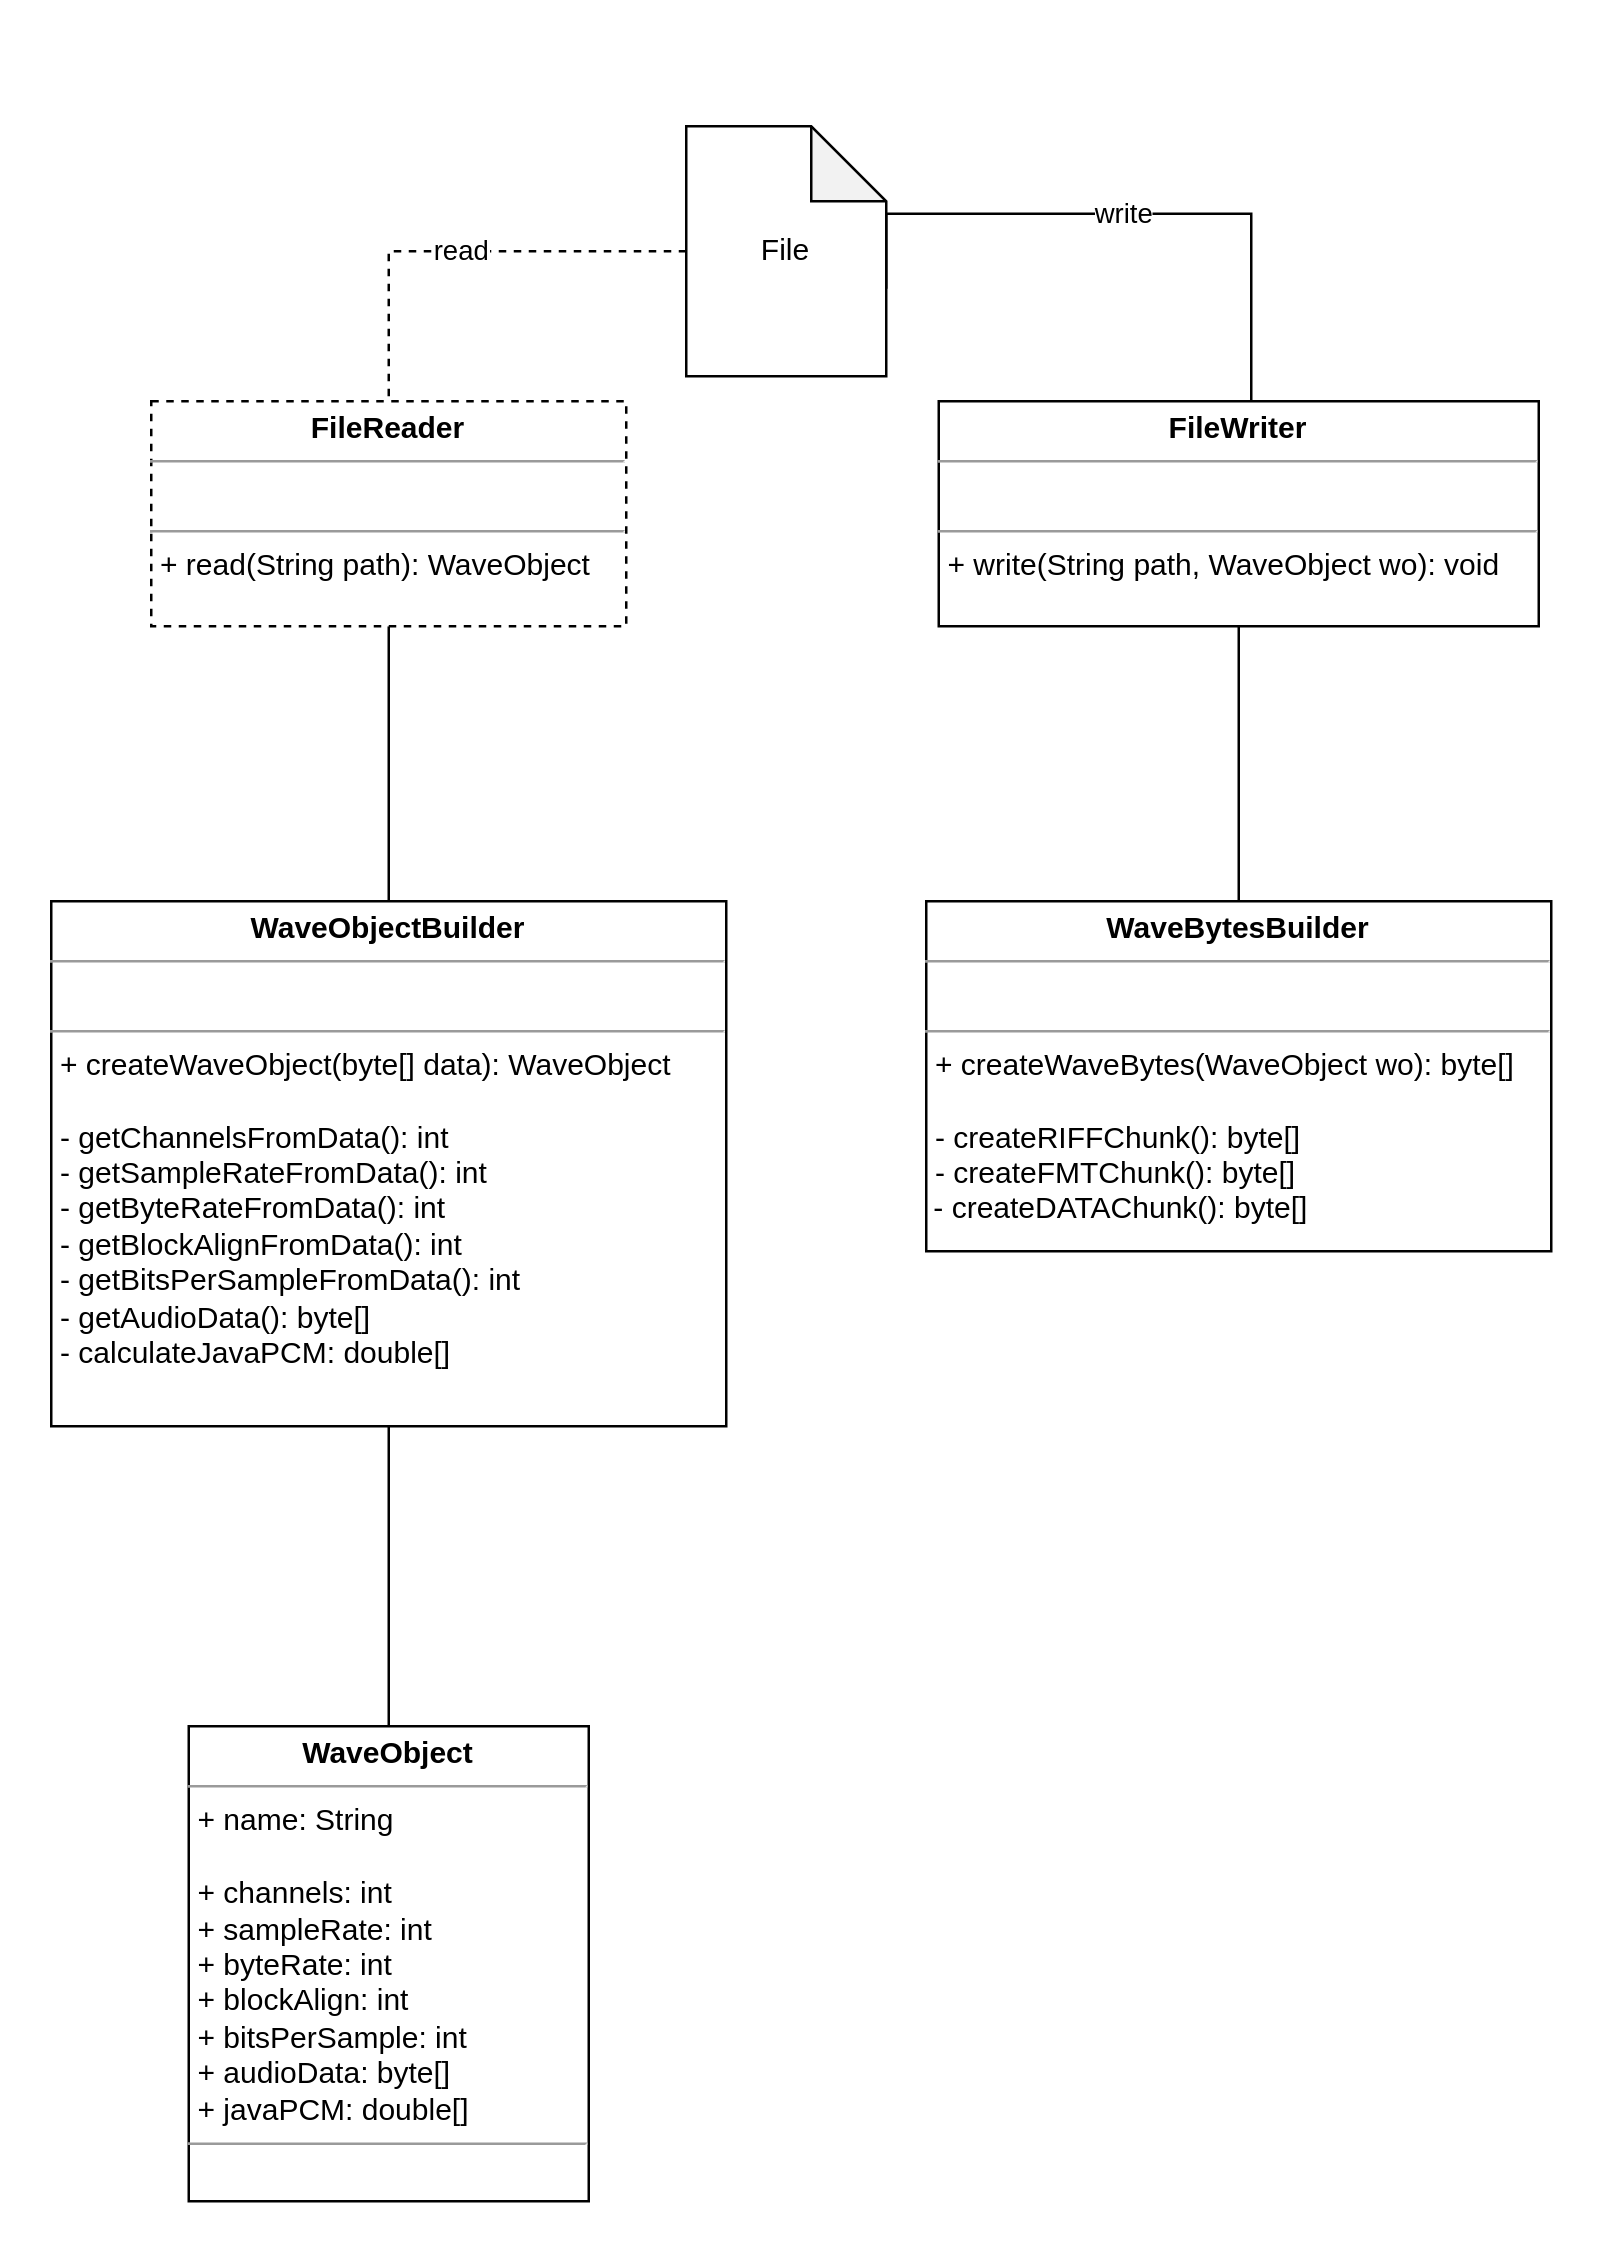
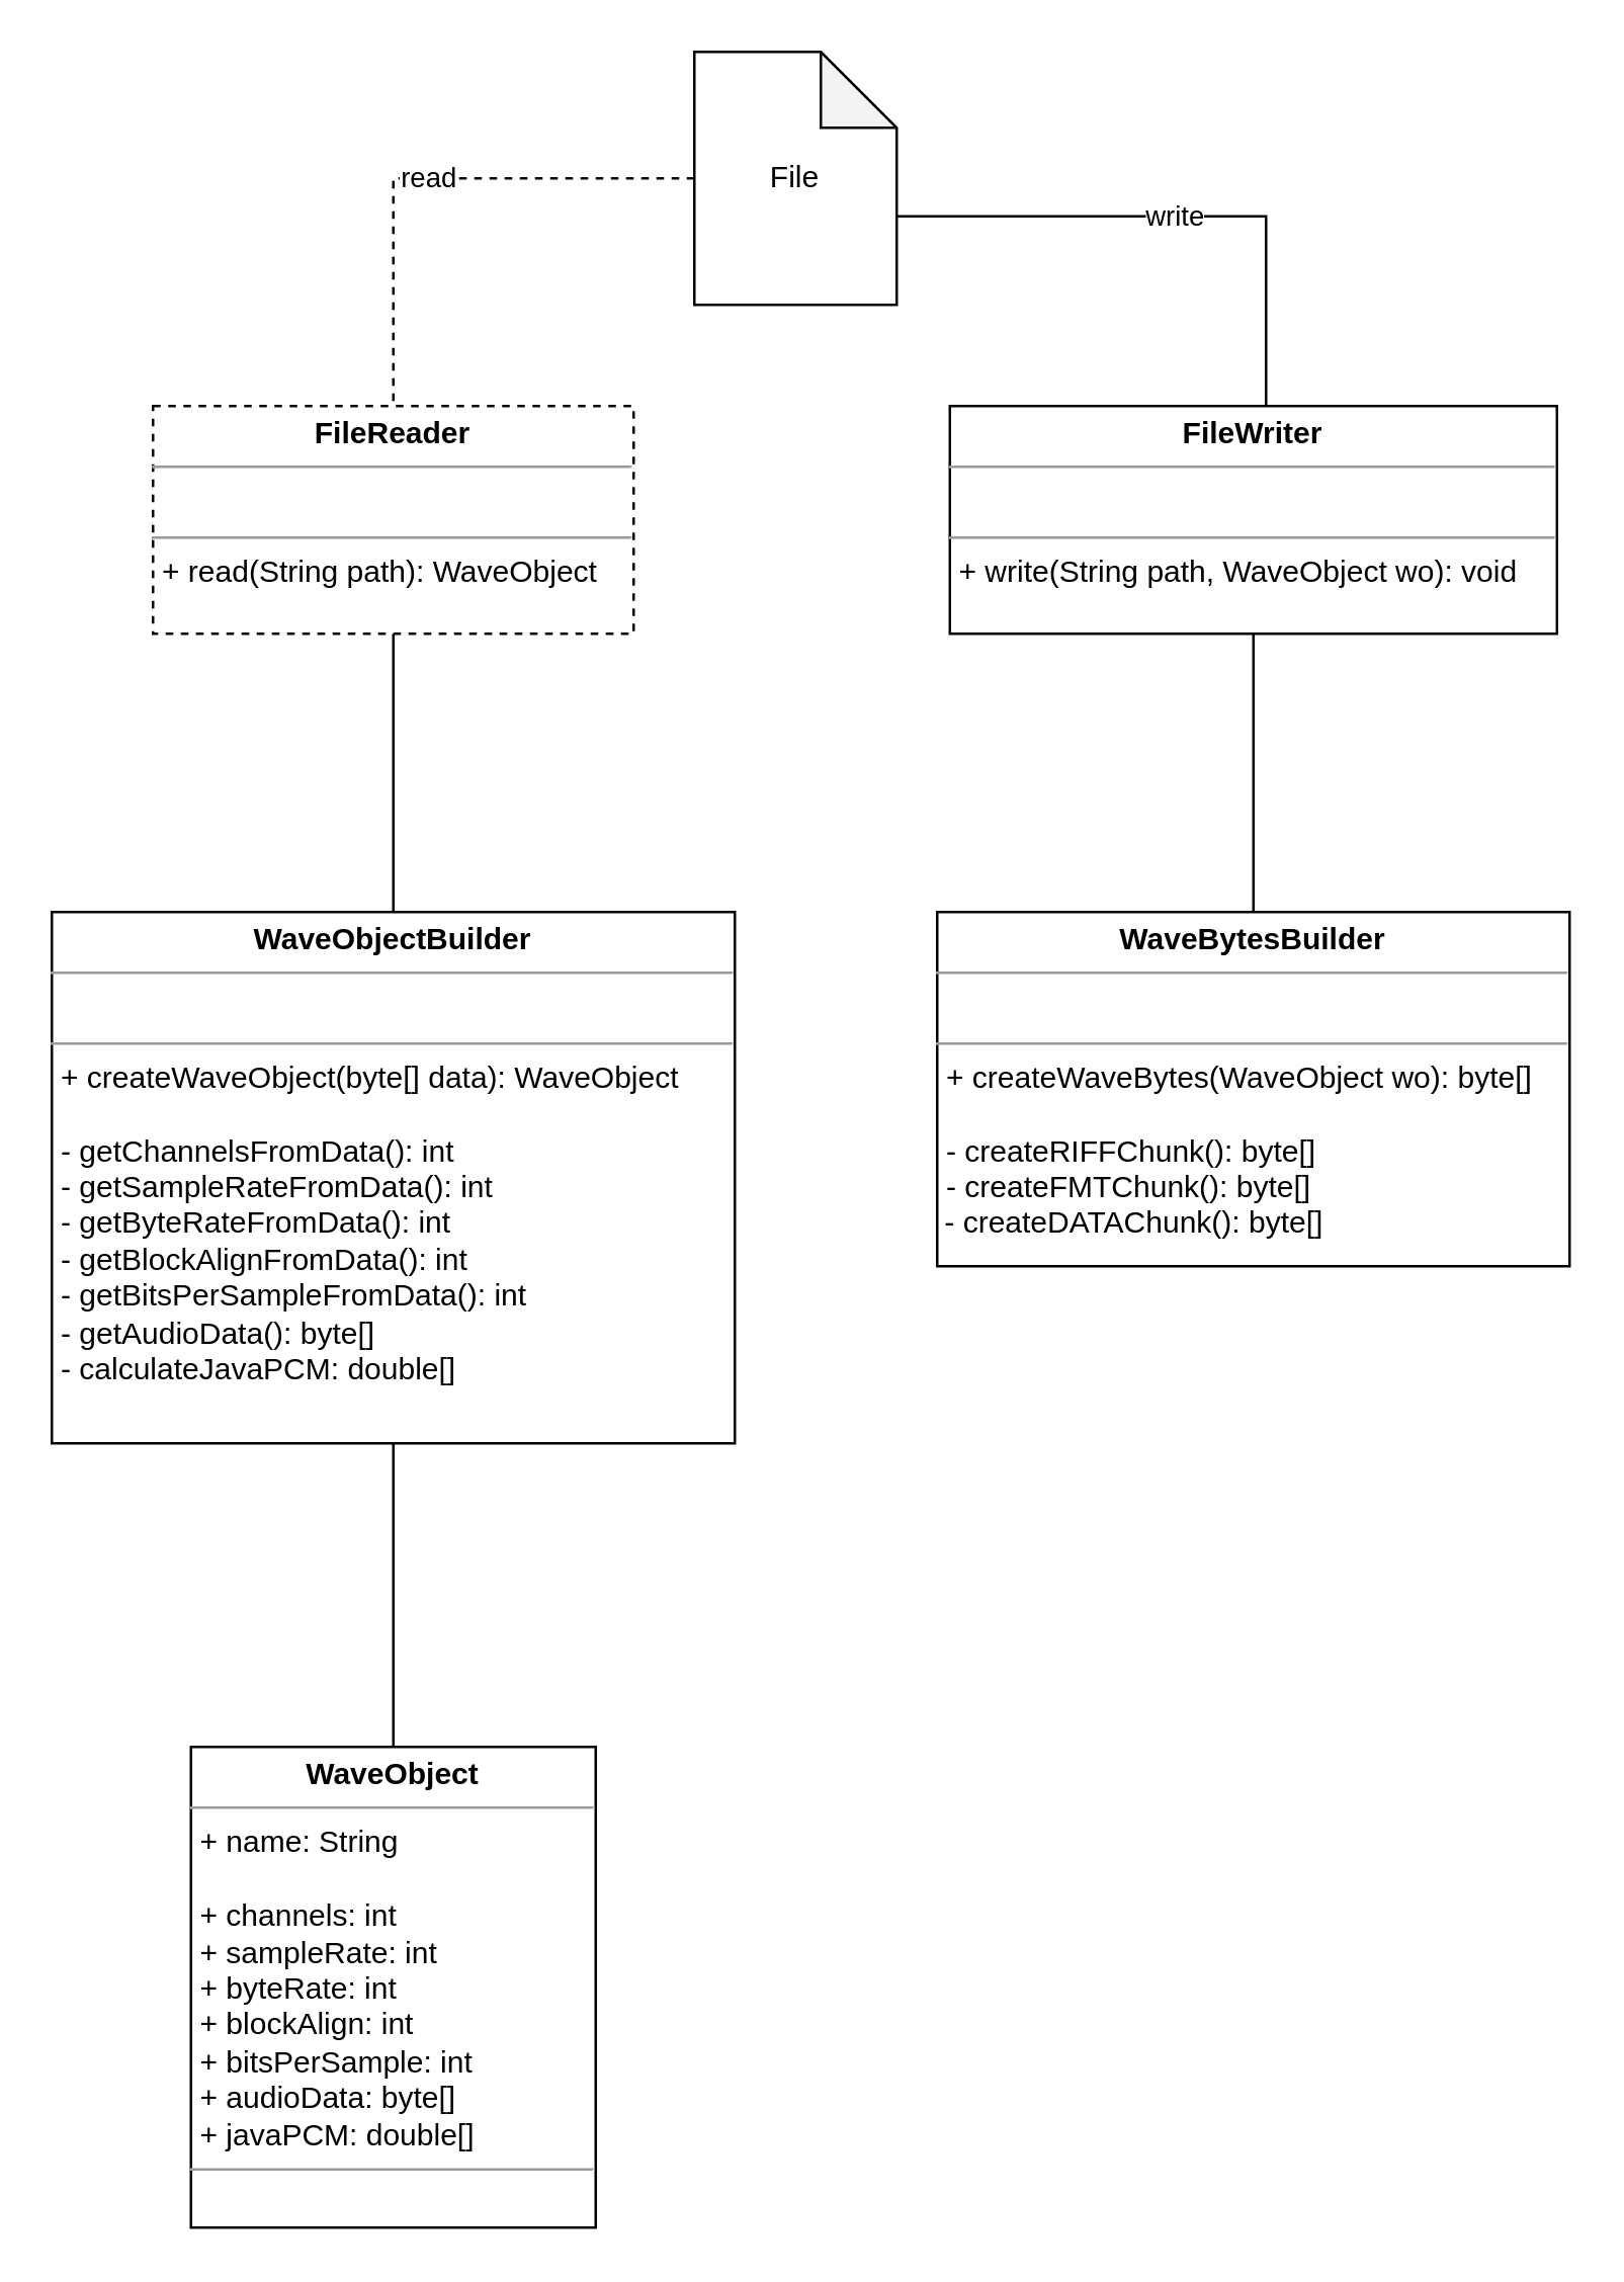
- <mxCell id="12" value="File" style="shape=note;whiteSpace=wrap;html=1;backgroundOutline=1;darkOpacity=0.05;" vertex="1" parent="1"><mxGeometry x="274" y="50" width="80" height="100" as="geometry" /></mxCell>
+ <mxCell id="12" value="File" style="shape=note;whiteSpace=wrap;html=1;backgroundOutline=1;darkOpacity=0.05;" vertex="1" parent="1"><mxGeometry x="274" y="20" width="80" height="100" as="geometry" /></mxCell>
